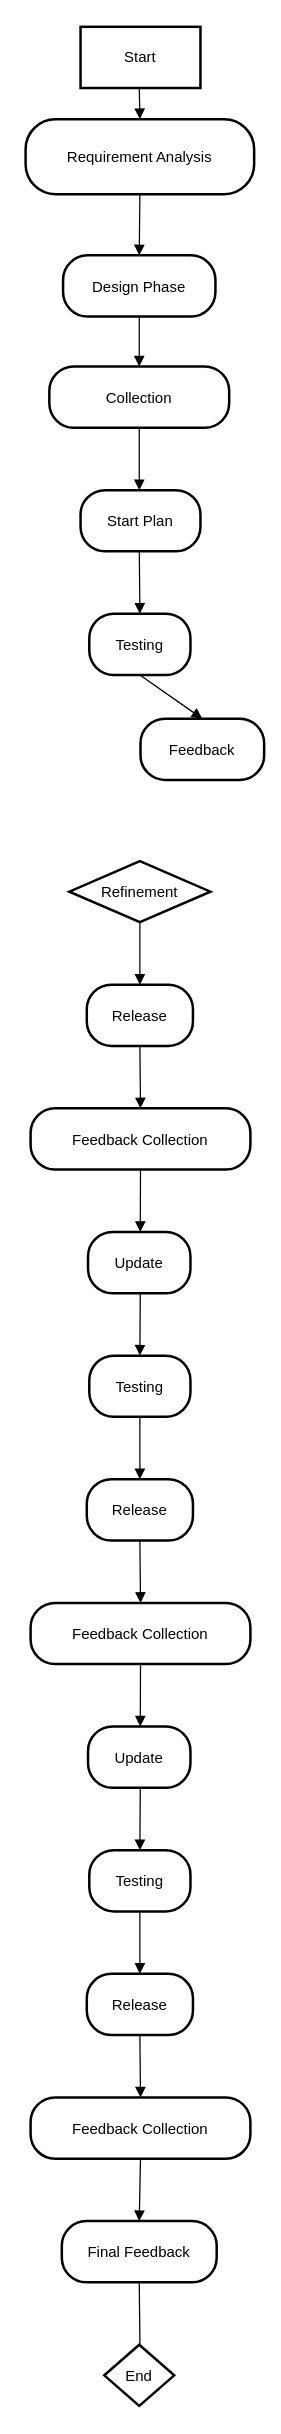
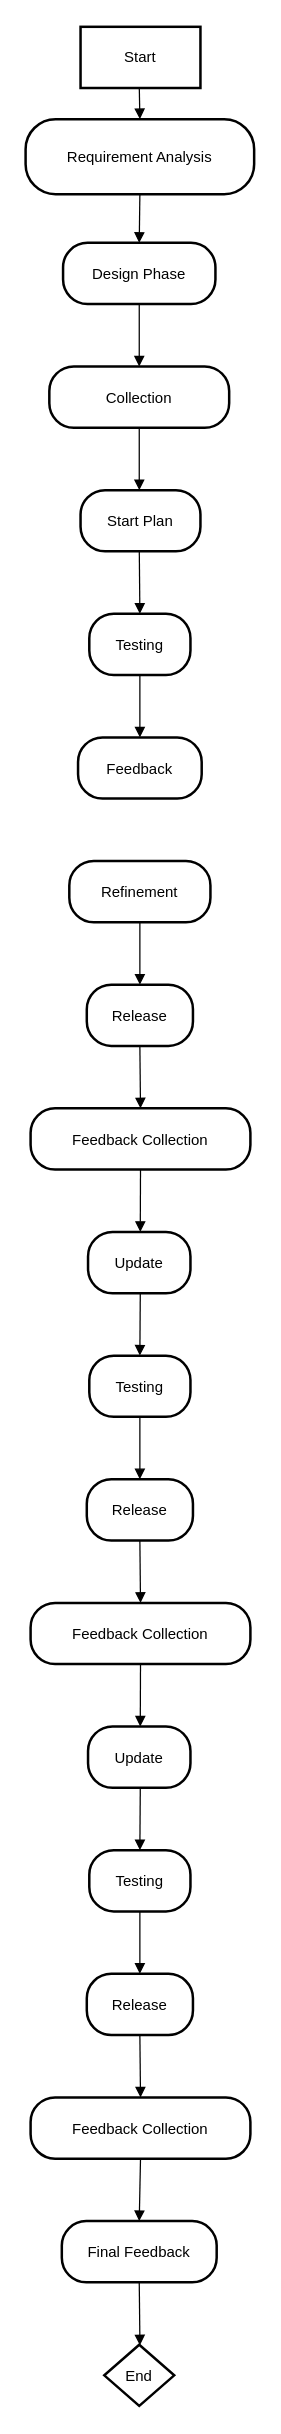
- <mxCell id="4" value="Design Phase" style="rounded=1;arcSize=40;strokeWidth=2" vertex="1" parent="1"><mxGeometry x="50" y="203" width="122" height="49" as="geometry" /></mxCell>
+ <mxCell id="4" value="Design Phase" style="rounded=1;arcSize=40;strokeWidth=2" vertex="1" parent="1"><mxGeometry x="50" y="193" width="122" height="49" as="geometry" /></mxCell>
- <mxCell id="8" value="Feedback" style="rounded=1;arcSize=40;strokeWidth=2" vertex="1" parent="1"><mxGeometry x="112" y="574" width="99" height="49" as="geometry" /></mxCell>
+ <mxCell id="8" value="Feedback" style="rounded=1;arcSize=40;strokeWidth=2" vertex="1" parent="1"><mxGeometry x="62" y="589" width="99" height="49" as="geometry" /></mxCell>
- <mxCell id="9" value="Refinement" style="rhombus;arcSize=40;strokeWidth=2;" vertex="1" parent="1"><mxGeometry x="55" y="688" width="113" height="49" as="geometry" /></mxCell>
+ <mxCell id="9" value="Refinement" style="rounded=1;arcSize=40;strokeWidth=2" vertex="1" parent="1"><mxGeometry x="55" y="688" width="113" height="49" as="geometry" /></mxCell>
- <mxCell id="39" value="" style="curved=1;startArrow=none;endArrow=none;exitX=0.5;exitY=1;entryX=0.51;entryY=0;" edge="1" parent="1" source="20" target="21"><mxGeometry relative="1" as="geometry"><Array as="points" /></mxGeometry></mxCell>
+ <mxCell id="39" value="" style="curved=1;startArrow=none;endArrow=block;exitX=0.5;exitY=1;entryX=0.51;entryY=0;" edge="1" parent="1" source="20" target="21"><mxGeometry relative="1" as="geometry"><Array as="points" /></mxGeometry></mxCell>
